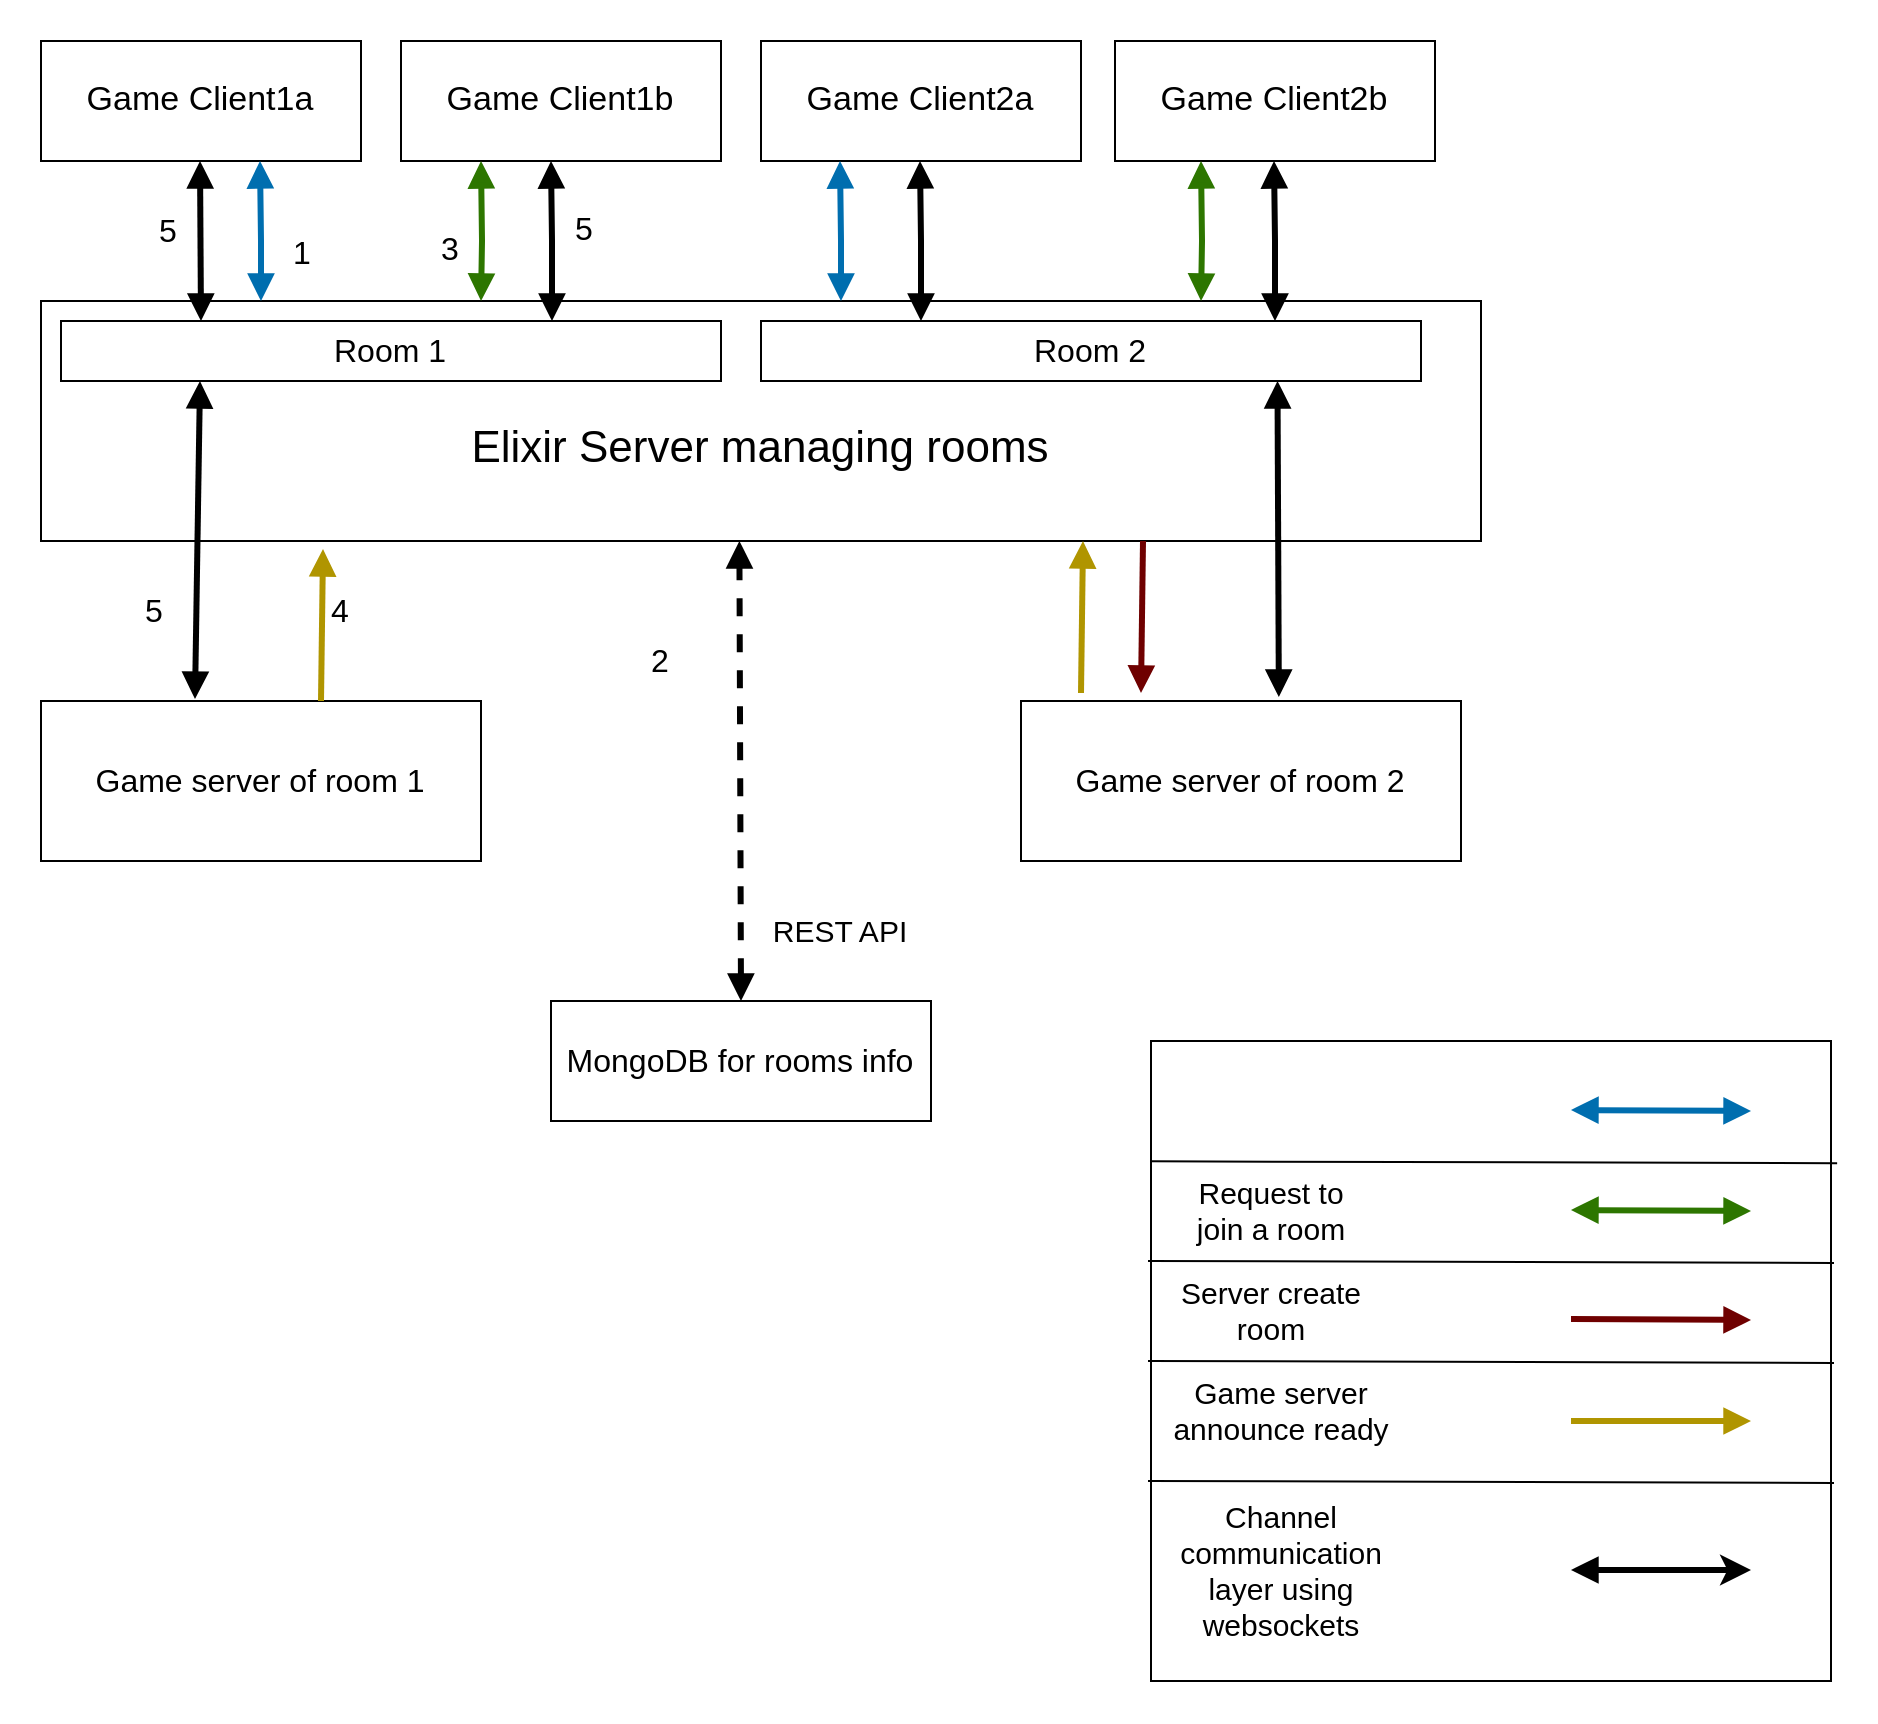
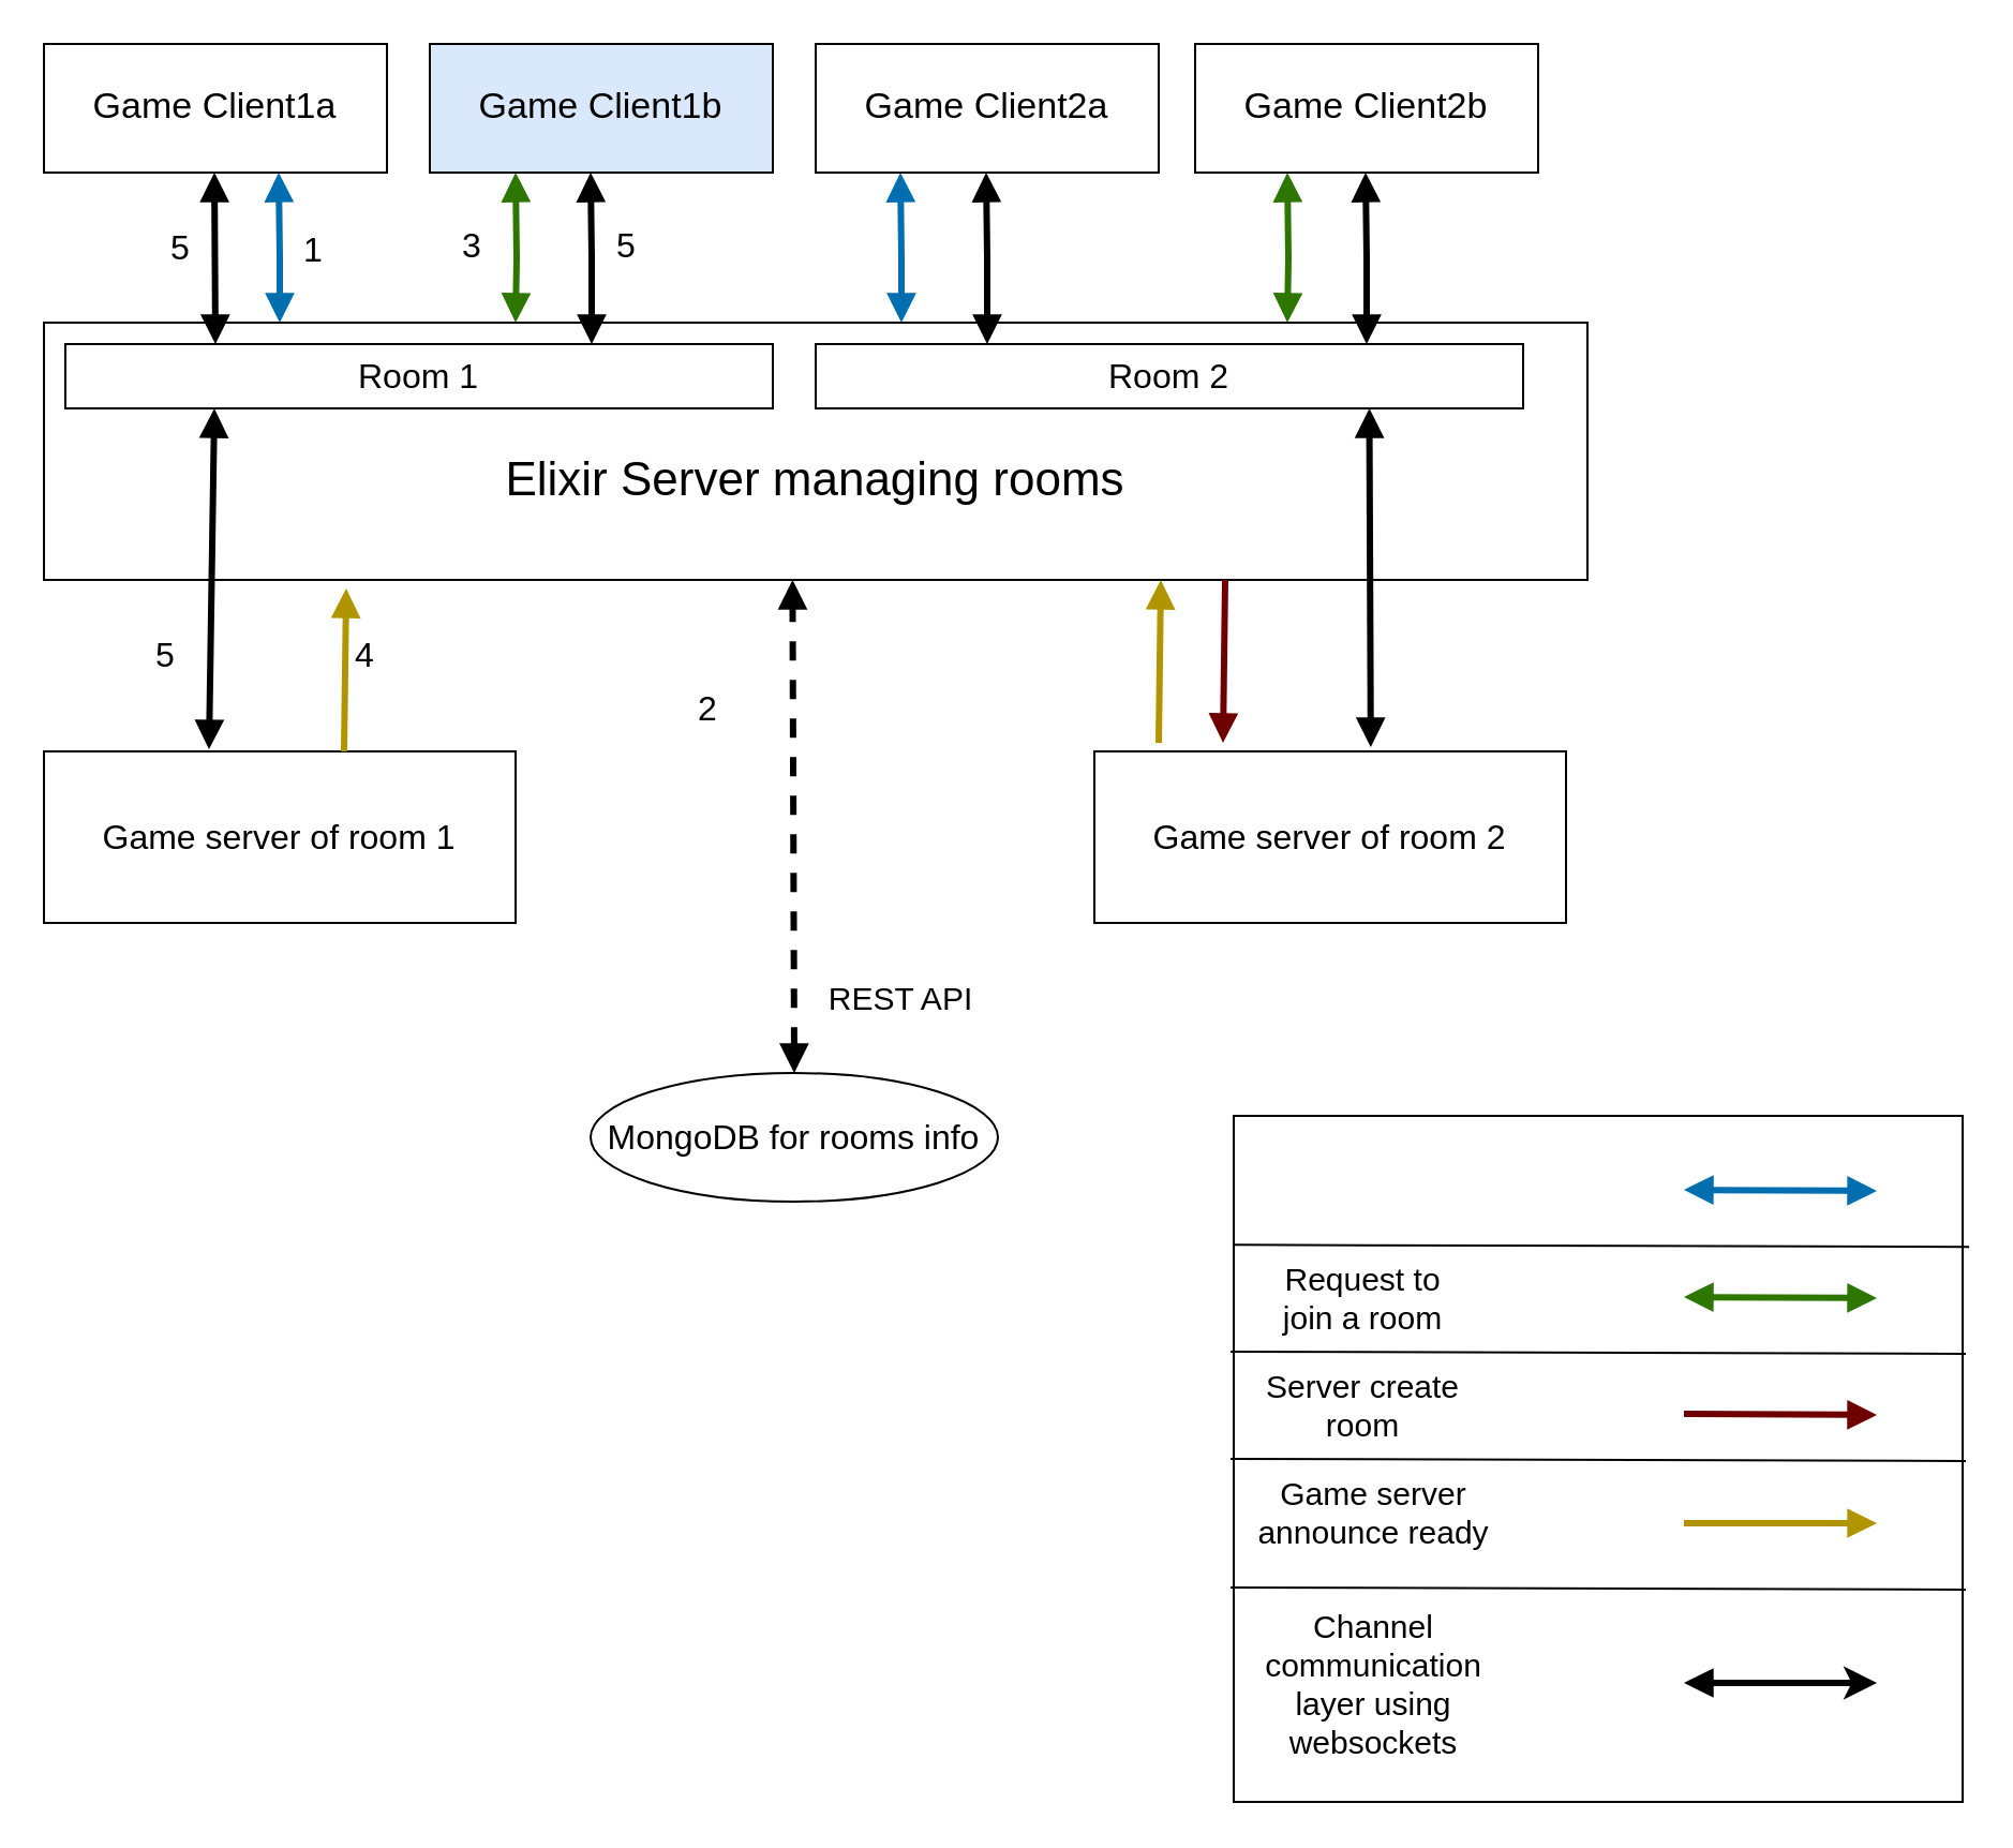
- <mxCell id="4" value="&lt;span style=&quot;font-size: 17px;&quot;&gt;Game&amp;nbsp;&lt;/span&gt;&lt;span style=&quot;font-size: 17px;&quot;&gt;Client1b&lt;/span&gt;" style="rounded=0;whiteSpace=wrap;html=1;" vertex="1" parent="1"><mxGeometry x="200" y="20" width="160" height="60" as="geometry" /></mxCell>
+ <mxCell id="4" value="&lt;span style=&quot;font-size: 17px;&quot;&gt;Game&amp;nbsp;&lt;/span&gt;&lt;span style=&quot;font-size: 17px;&quot;&gt;Client1b&lt;/span&gt;" style="rounded=0;whiteSpace=wrap;html=1;fillColor=#dae8fc;" vertex="1" parent="1"><mxGeometry x="200" y="20" width="160" height="60" as="geometry" /></mxCell>
- <mxCell id="43" value="&lt;font style=&quot;font-size: 16px;&quot;&gt;3&lt;/font&gt;" style="text;html=1;align=center;verticalAlign=middle;whiteSpace=wrap;rounded=0;" vertex="1" parent="1"><mxGeometry x="195" y="109" width="60" height="30" as="geometry" /></mxCell>
+ <mxCell id="43" value="&lt;font style=&quot;font-size: 16px;&quot;&gt;3&lt;/font&gt;" style="text;html=1;align=center;verticalAlign=middle;whiteSpace=wrap;rounded=0;" vertex="1" parent="1"><mxGeometry x="190" y="99" width="60" height="30" as="geometry" /></mxCell>
- <mxCell id="41" value="&lt;font style=&quot;font-size: 16px;&quot;&gt;1&lt;/font&gt;" style="text;html=1;align=center;verticalAlign=middle;whiteSpace=wrap;rounded=0;" vertex="1" parent="1"><mxGeometry x="121" y="111" width="60" height="30" as="geometry" /></mxCell>
+ <mxCell id="41" value="&lt;font style=&quot;font-size: 16px;&quot;&gt;1&lt;/font&gt;" style="text;html=1;align=center;verticalAlign=middle;whiteSpace=wrap;rounded=0;" vertex="1" parent="1"><mxGeometry x="116" y="101" width="60" height="30" as="geometry" /></mxCell>
- <mxCell id="10" value="&lt;font style=&quot;font-size: 16px;&quot;&gt;MongoDB for rooms info&lt;/font&gt;" style="rounded=0;whiteSpace=wrap;html=1;" vertex="1" parent="1"><mxGeometry x="275" y="500" width="190" height="60" as="geometry" /></mxCell>
+ <mxCell id="10" value="&lt;font style=&quot;font-size: 16px;&quot;&gt;MongoDB for rooms info&lt;/font&gt;" style="ellipse;whiteSpace=wrap;html=1;" vertex="1" parent="1"><mxGeometry x="275" y="500" width="190" height="60" as="geometry" /></mxCell>
